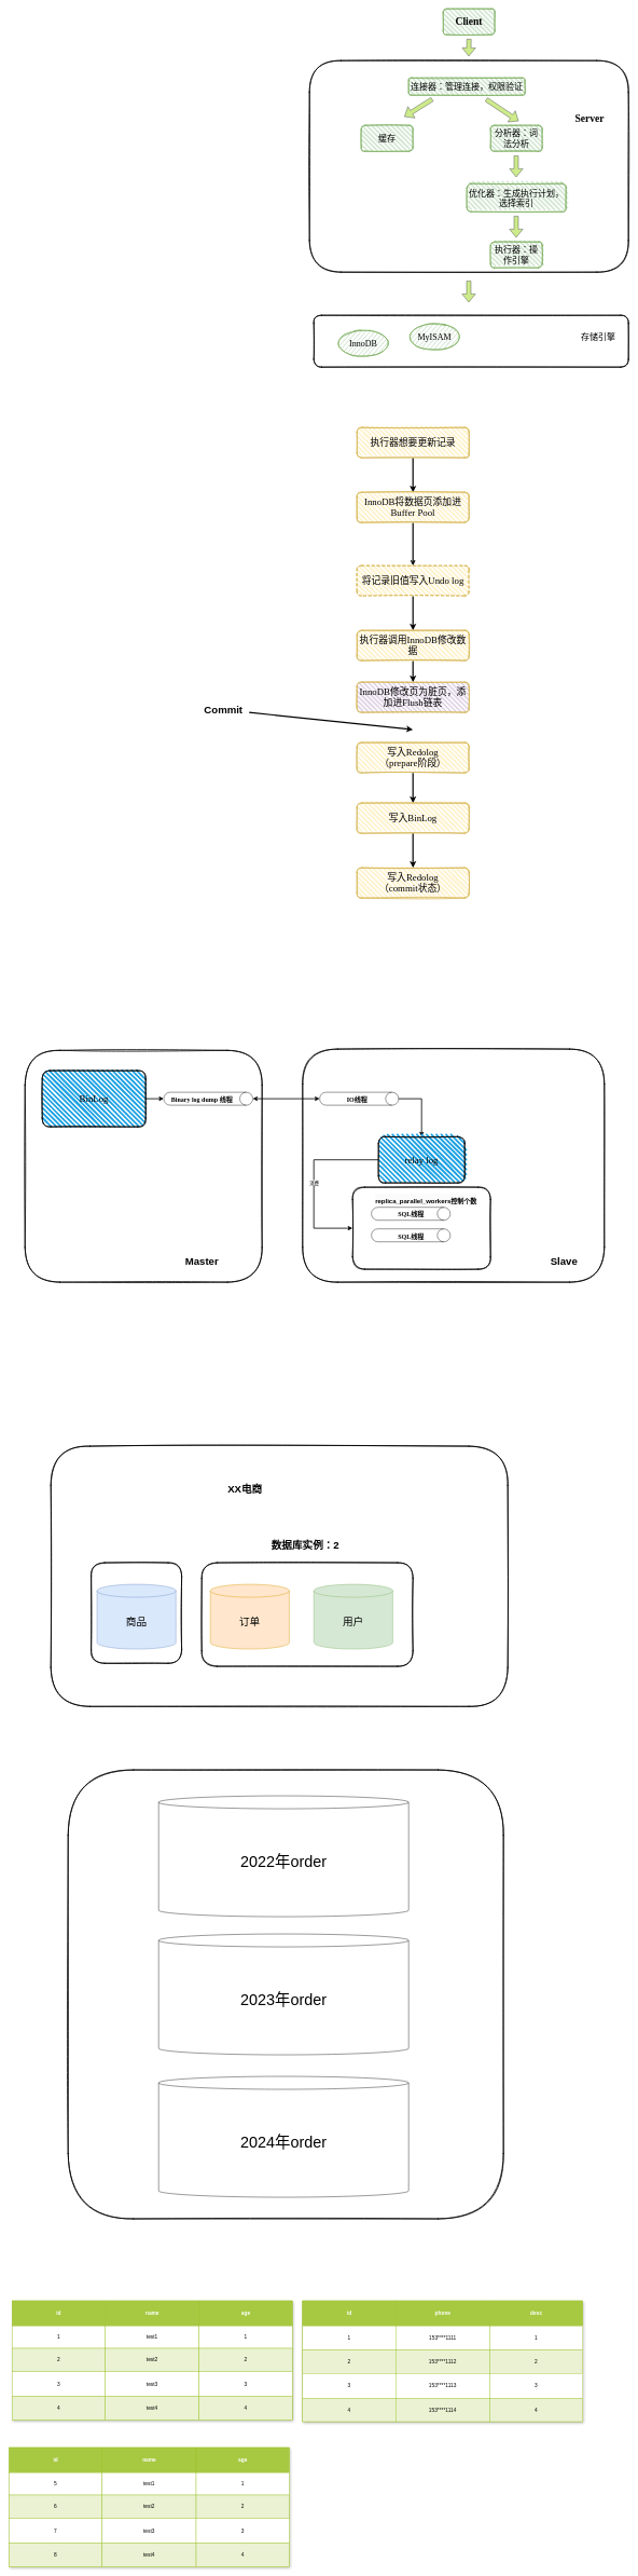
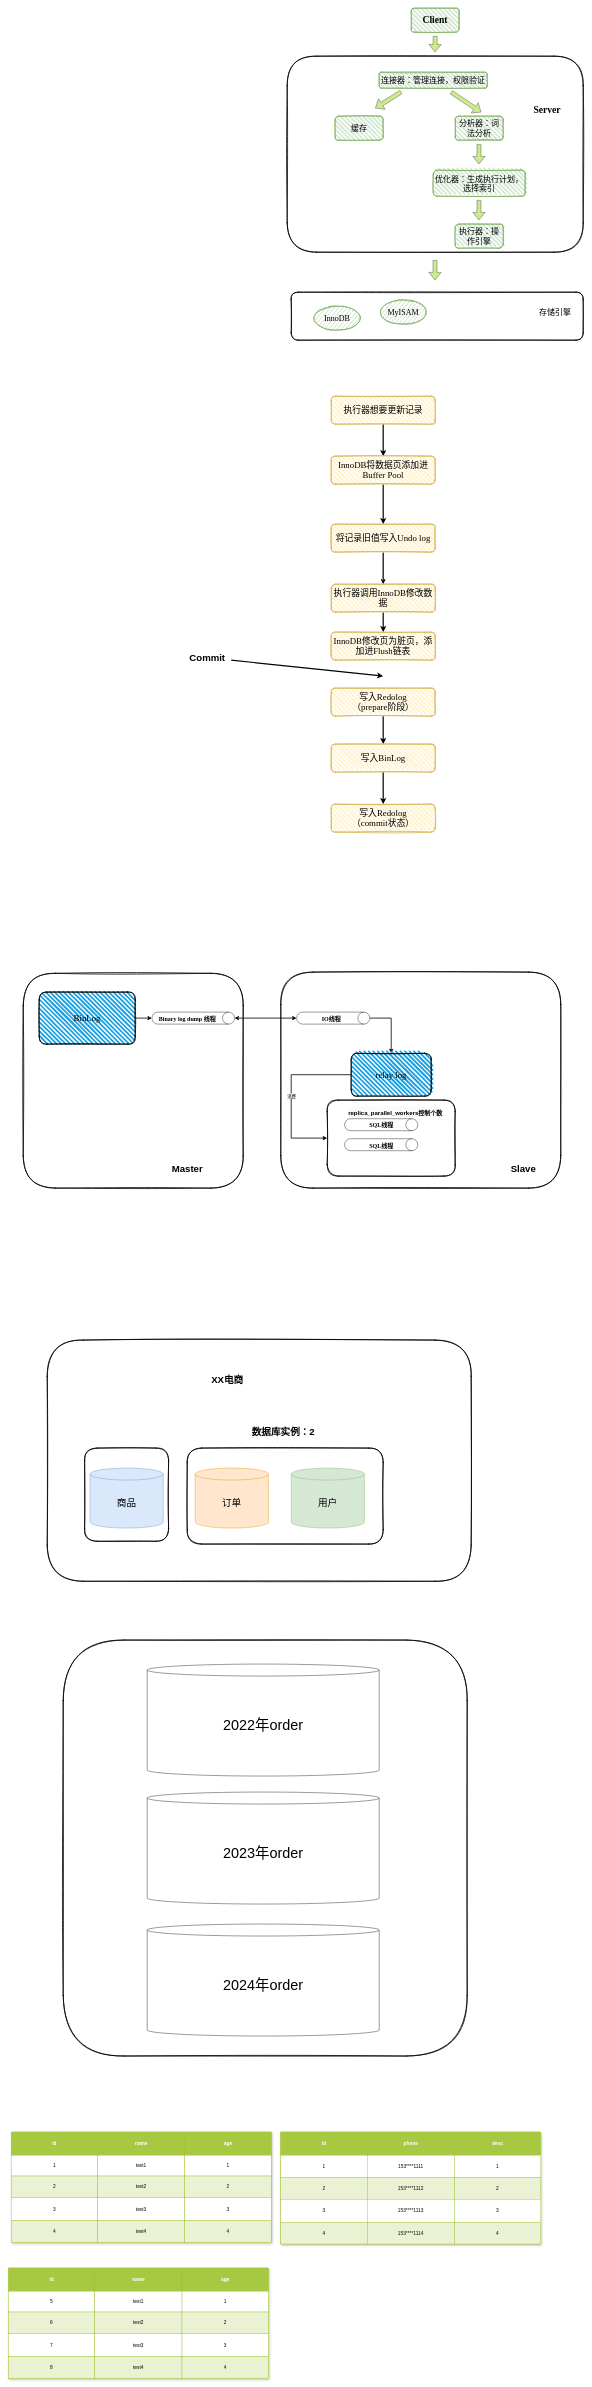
- <mxCell id="22" style="edgeStyle=orthogonalEdgeStyle;rounded=0;orthogonalLoop=1;jettySize=auto;html=1;exitX=0.5;exitY=1;exitDx=0;exitDy=0;strokeWidth=3;endArrow=open;" parent="1" source="23" target="25" edge="1"><mxGeometry relative="1" as="geometry" /></mxCell>
+ <mxCell id="22" style="edgeStyle=orthogonalEdgeStyle;rounded=0;orthogonalLoop=1;jettySize=auto;html=1;exitX=0.5;exitY=1;exitDx=0;exitDy=0;strokeWidth=3;" parent="1" source="23" target="25" edge="1"><mxGeometry relative="1" as="geometry" /></mxCell>
- <mxCell id="25" value="&lt;font face=&quot;Comic Sans MS&quot;&gt;&lt;span style=&quot;font-size: 22px;&quot;&gt;将记录旧值写入Undo log&lt;/span&gt;&lt;/font&gt;" style="rounded=1;whiteSpace=wrap;html=1;strokeWidth=2;fillWeight=4;hachureGap=8;hachureAngle=45;fillColor=#fff2cc;sketch=1;strokeColor=#d6b656;dashed=1;" parent="1" vertex="1"><mxGeometry x="827" y="1310" width="260" height="70" as="geometry" /></mxCell>
+ <mxCell id="25" value="&lt;font face=&quot;Comic Sans MS&quot;&gt;&lt;span style=&quot;font-size: 22px;&quot;&gt;将记录旧值写入Undo log&lt;/span&gt;&lt;/font&gt;" style="rounded=1;whiteSpace=wrap;html=1;strokeWidth=2;fillWeight=4;hachureGap=8;hachureAngle=45;fillColor=#fff2cc;sketch=1;strokeColor=#d6b656;" parent="1" vertex="1"><mxGeometry x="827" y="1310" width="260" height="70" as="geometry" /></mxCell>
- <mxCell id="24" style="edgeStyle=orthogonalEdgeStyle;rounded=0;orthogonalLoop=1;jettySize=auto;html=1;exitX=0.5;exitY=1;exitDx=0;exitDy=0;strokeWidth=3;" parent="1" source="25" target="27" edge="1"><mxGeometry relative="1" as="geometry" /></mxCell>
+ <mxCell id="24" style="edgeStyle=orthogonalEdgeStyle;rounded=0;orthogonalLoop=1;jettySize=auto;html=1;exitX=0.5;exitY=1;exitDx=0;exitDy=0;strokeWidth=3;endArrow=open;" parent="1" source="25" target="27" edge="1"><mxGeometry relative="1" as="geometry" /></mxCell>
- <mxCell id="28" value="&lt;font face=&quot;Comic Sans MS&quot;&gt;&lt;span style=&quot;font-size: 22px;&quot;&gt;InnoDB修改页为脏页，添加进Flush链表&lt;/span&gt;&lt;/font&gt;" style="rounded=1;whiteSpace=wrap;html=1;strokeWidth=2;fillWeight=4;hachureGap=8;hachureAngle=45;fillColor=#e1d5e7;sketch=1;strokeColor=#d6b656;" parent="1" vertex="1"><mxGeometry x="827" y="1580" width="260" height="70" as="geometry" /></mxCell>
+ <mxCell id="28" value="&lt;font face=&quot;Comic Sans MS&quot;&gt;&lt;span style=&quot;font-size: 22px;&quot;&gt;InnoDB修改页为脏页，添加进Flush链表&lt;/span&gt;&lt;/font&gt;" style="rounded=1;whiteSpace=wrap;html=1;strokeWidth=2;fillWeight=4;hachureGap=8;hachureAngle=45;fillColor=#fff2cc;sketch=1;strokeColor=#d6b656;" parent="1" vertex="1"><mxGeometry x="827" y="1580" width="260" height="70" as="geometry" /></mxCell>
